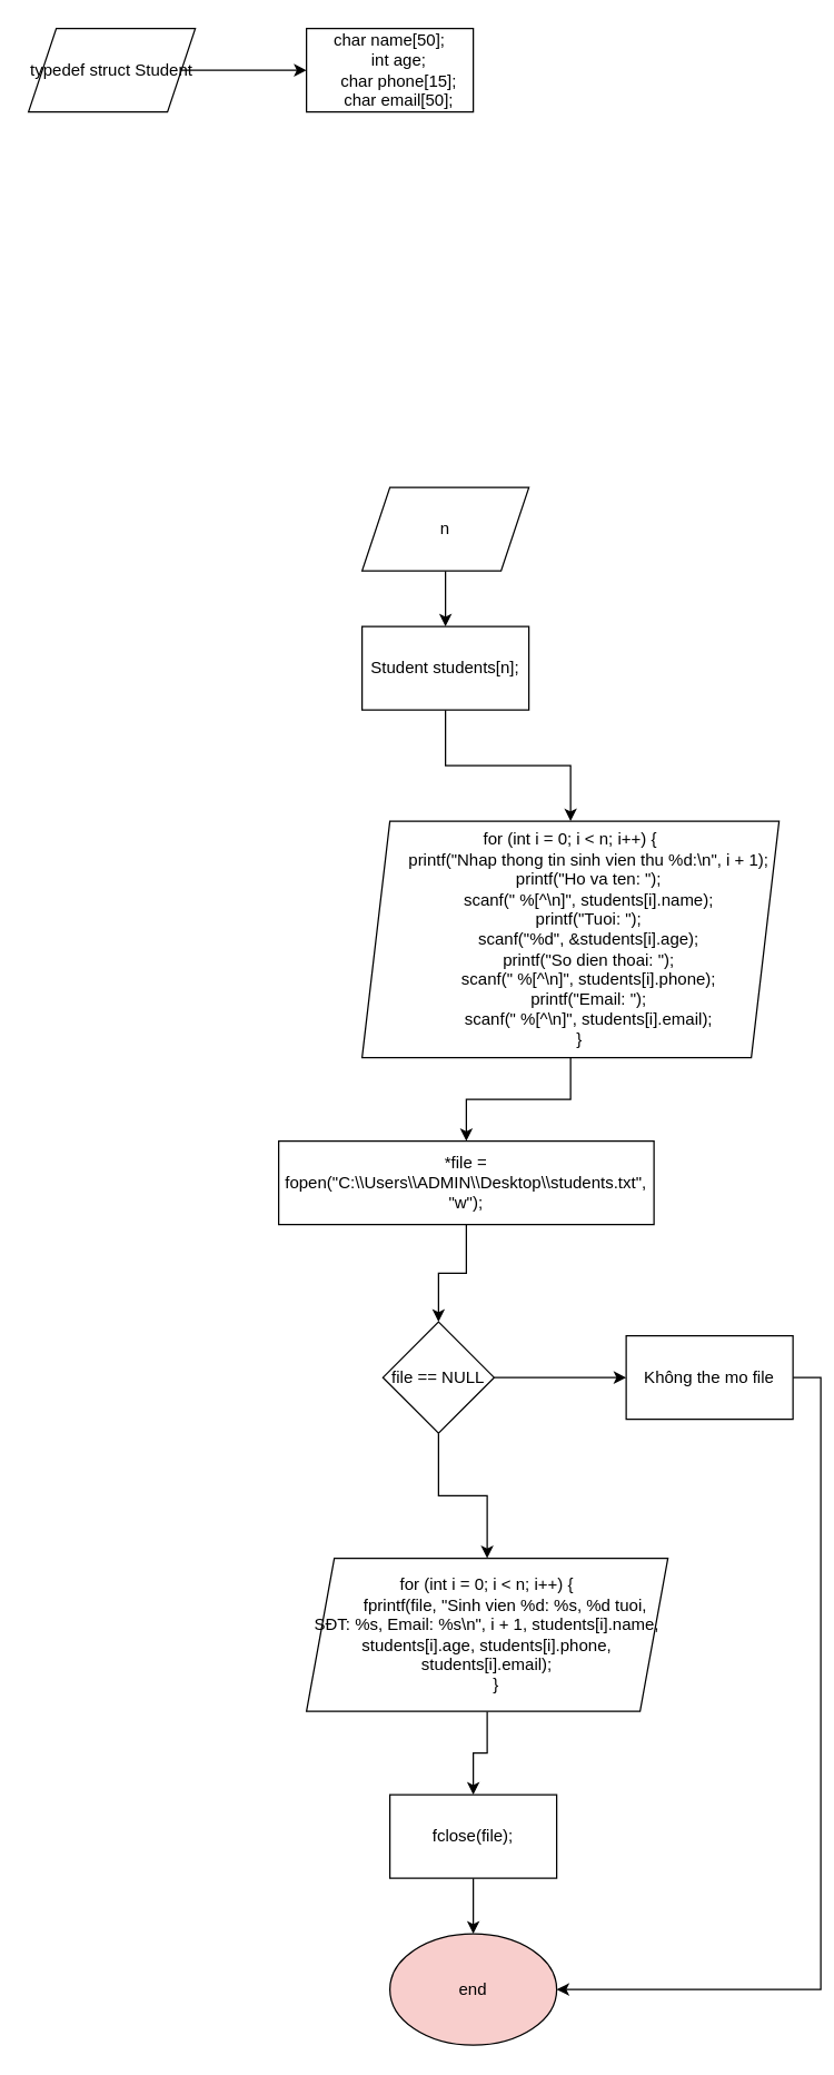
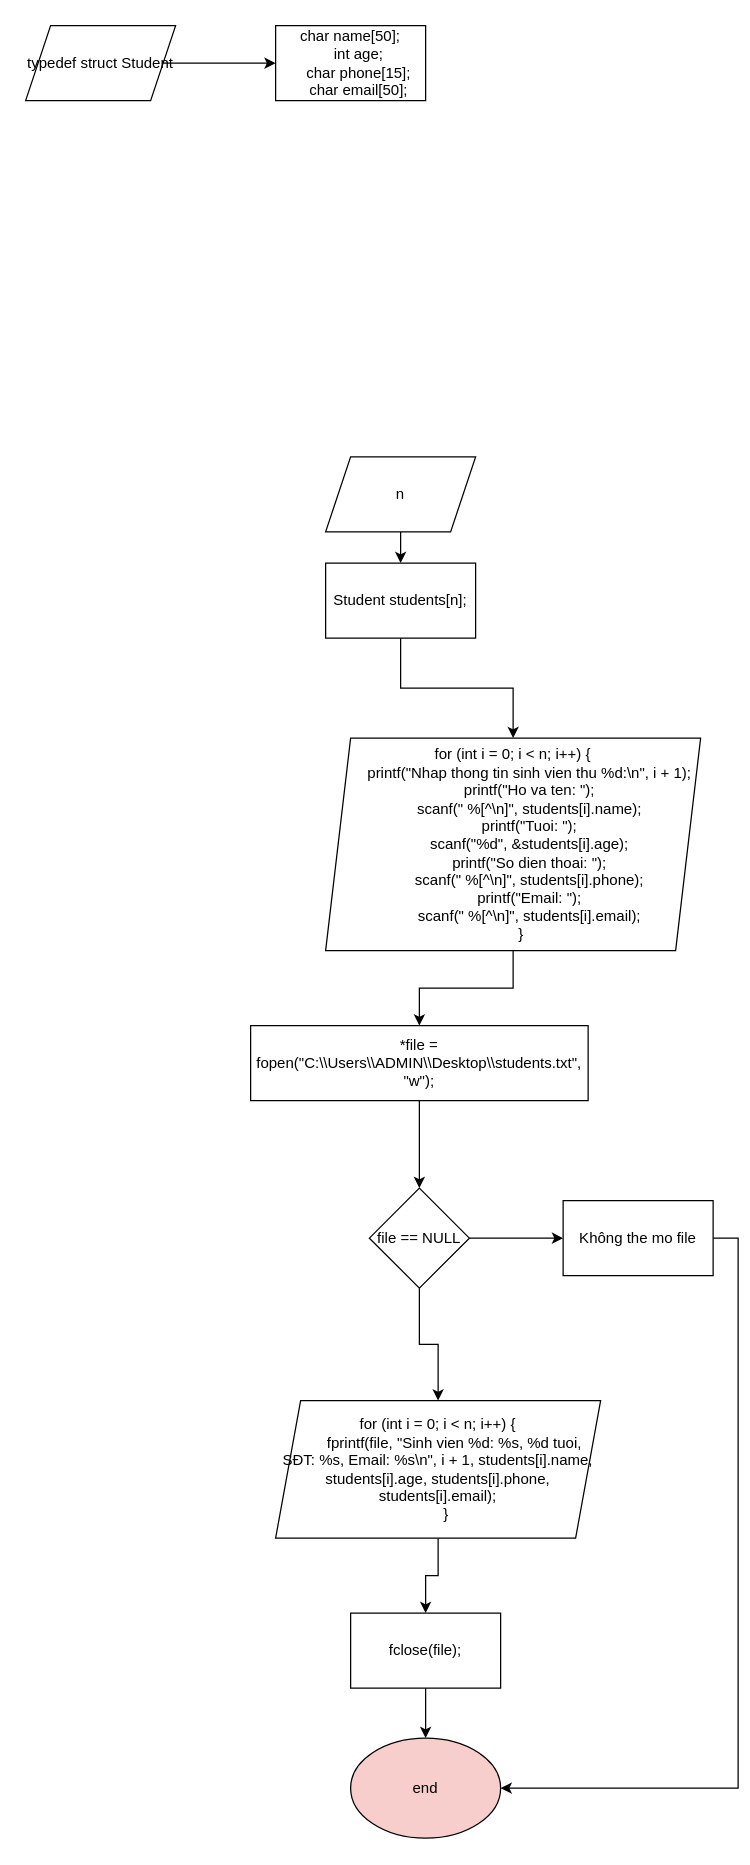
- <mxCell id="6" value="n" style="shape=parallelogram;perimeter=parallelogramPerimeter;whiteSpace=wrap;html=1;fixedSize=1;" vertex="1" parent="1"><mxGeometry x="260" y="350" width="120" height="60" as="geometry" /></mxCell>
+ <mxCell id="6" value="n" style="shape=parallelogram;perimeter=parallelogramPerimeter;whiteSpace=wrap;html=1;fixedSize=1;" vertex="1" parent="1"><mxGeometry x="260" y="365" width="120" height="60" as="geometry" /></mxCell>
- <mxCell id="15" value="file == NULL" style="rhombus;whiteSpace=wrap;html=1;" vertex="1" parent="1"><mxGeometry x="275" y="950" width="80" height="80" as="geometry" /></mxCell>
+ <mxCell id="15" value="file == NULL" style="rhombus;whiteSpace=wrap;html=1;" vertex="1" parent="1"><mxGeometry x="295" y="950" width="80" height="80" as="geometry" /></mxCell>
